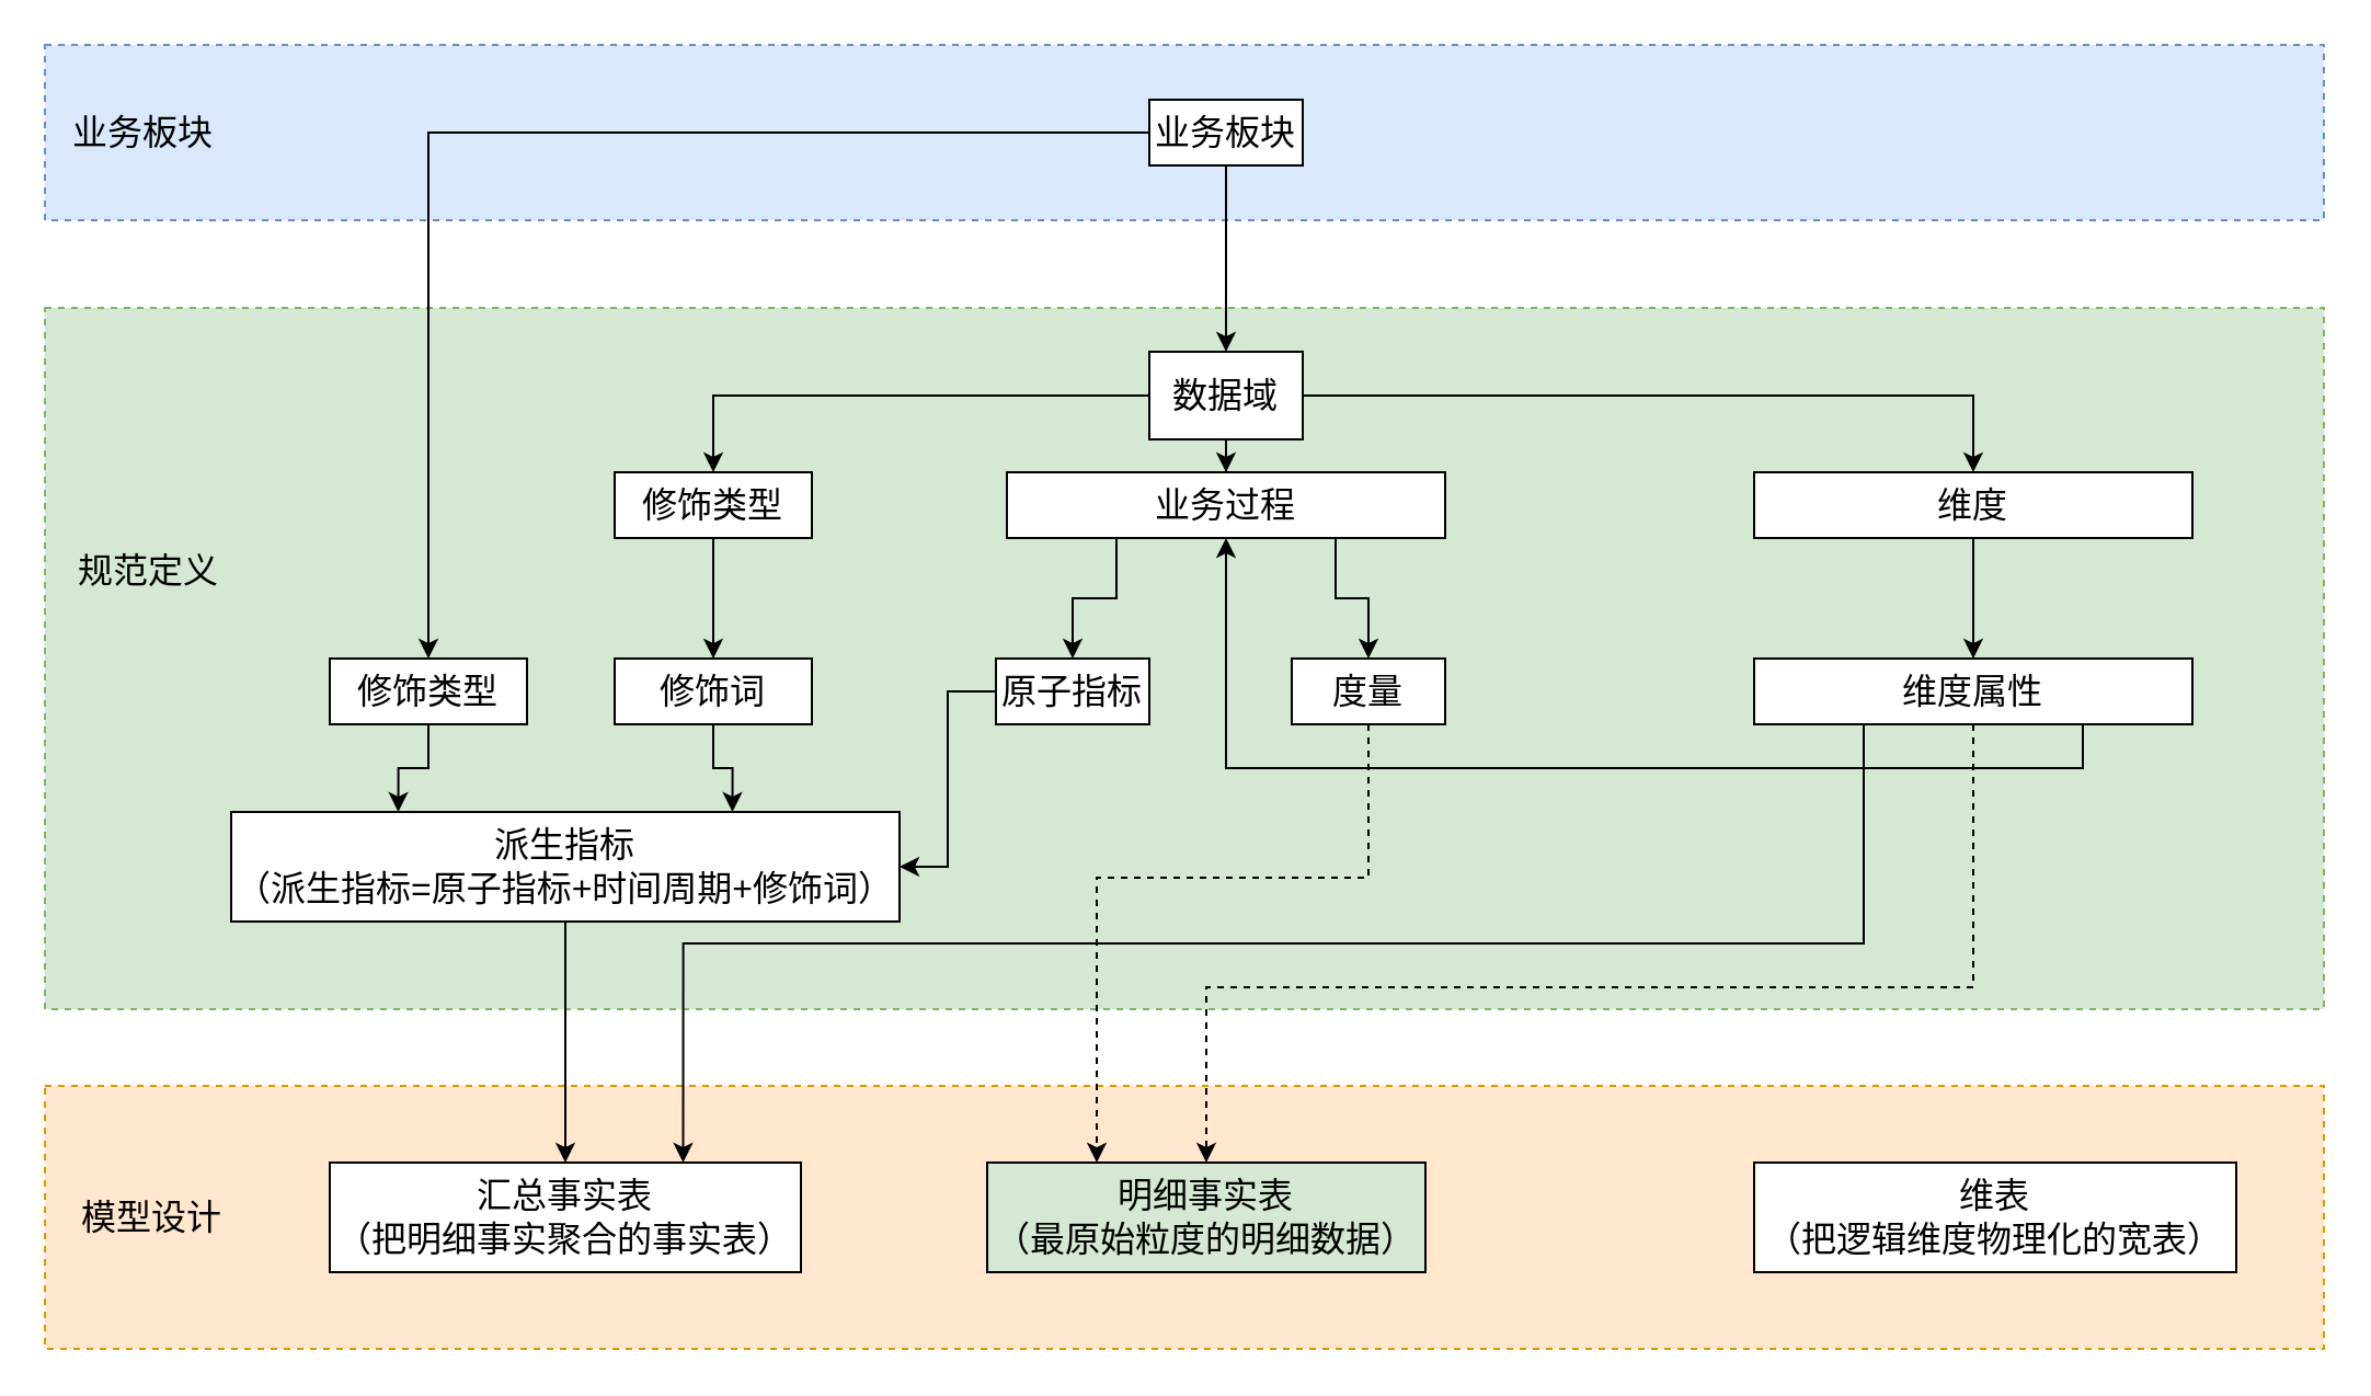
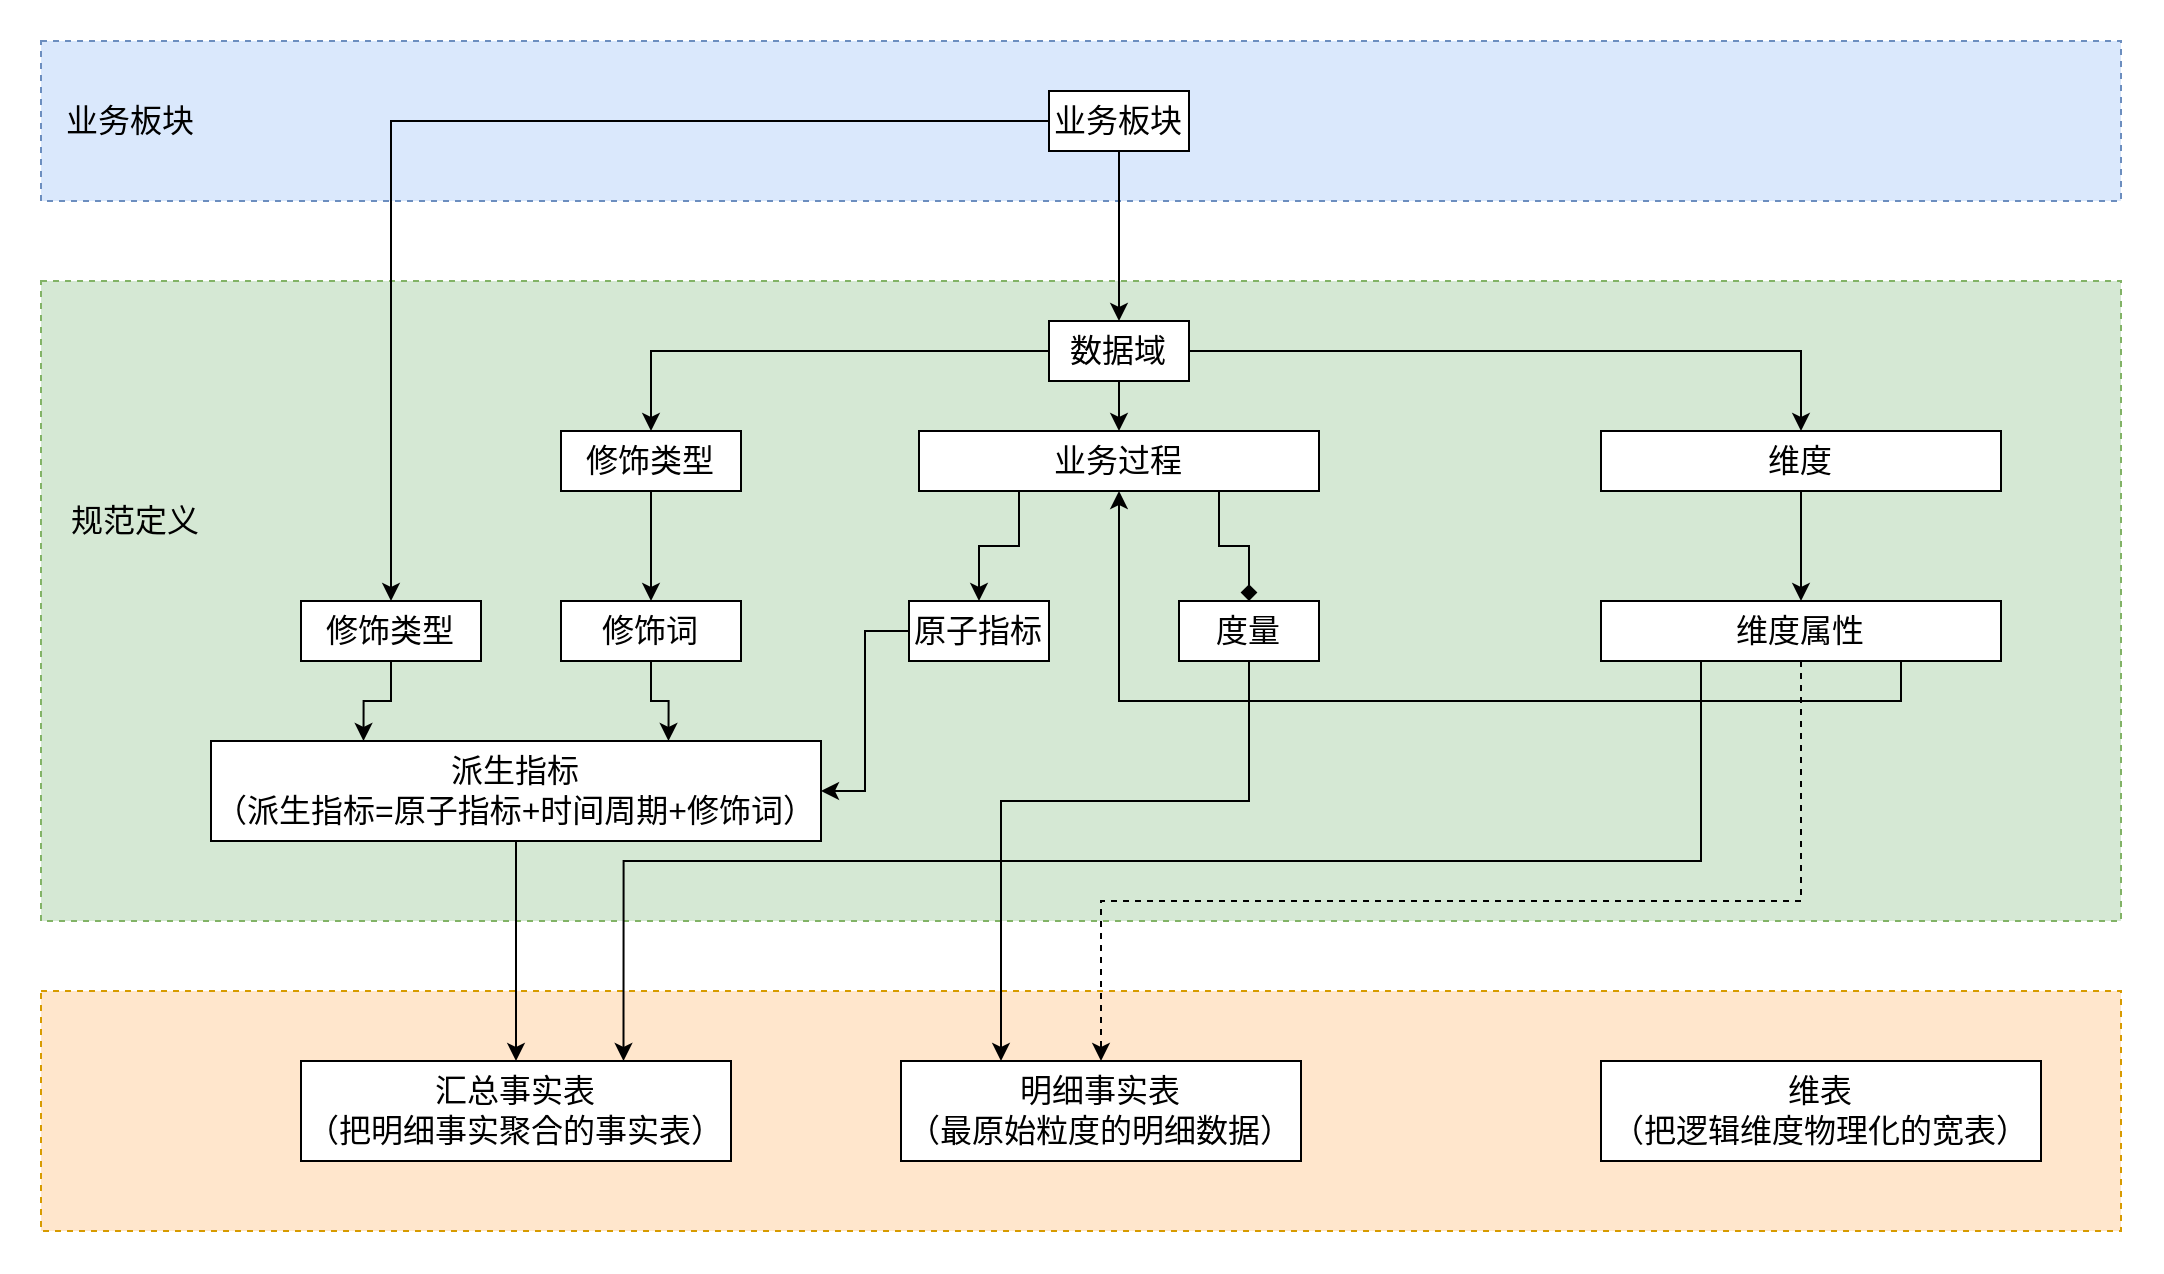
- <mxCell id="14" value="&lt;font style=&quot;font-size: 16px;&quot;&gt;数据域&lt;/font&gt;" style="rounded=0;whiteSpace=wrap;html=1;" vertex="1" parent="1"><mxGeometry x="524" y="160" width="70" height="40" as="geometry" /></mxCell>
+ <mxCell id="14" value="&lt;font style=&quot;font-size: 16px;&quot;&gt;数据域&lt;/font&gt;" style="rounded=0;whiteSpace=wrap;html=1;" vertex="1" parent="1"><mxGeometry x="524" y="160" width="70" height="30" as="geometry" /></mxCell>
- <mxCell id="16" style="edgeStyle=orthogonalEdgeStyle;rounded=0;orthogonalLoop=1;jettySize=auto;html=1;exitX=0.75;exitY=1;exitDx=0;exitDy=0;entryX=0.5;entryY=0;entryDx=0;entryDy=0;" edge="1" parent="1" source="17" target="19"><mxGeometry relative="1" as="geometry" /></mxCell>
+ <mxCell id="16" style="edgeStyle=orthogonalEdgeStyle;rounded=0;orthogonalLoop=1;jettySize=auto;html=1;exitX=0.75;exitY=1;exitDx=0;exitDy=0;entryX=0.5;entryY=0;entryDx=0;entryDy=0;endArrow=diamond;" edge="1" parent="1" source="17" target="19"><mxGeometry relative="1" as="geometry" /></mxCell>
- <mxCell id="18" style="edgeStyle=orthogonalEdgeStyle;rounded=0;orthogonalLoop=1;jettySize=auto;html=1;entryX=0.25;entryY=0;entryDx=0;entryDy=0;dashed=1;" edge="1" parent="1" source="19" target="36"><mxGeometry relative="1" as="geometry"><Array as="points"><mxPoint x="624" y="400" /><mxPoint x="500" y="400" /></Array></mxGeometry></mxCell>
+ <mxCell id="18" style="edgeStyle=orthogonalEdgeStyle;rounded=0;orthogonalLoop=1;jettySize=auto;html=1;entryX=0.25;entryY=0;entryDx=0;entryDy=0;" edge="1" parent="1" source="19" target="36"><mxGeometry relative="1" as="geometry"><Array as="points"><mxPoint x="624" y="400" /><mxPoint x="500" y="400" /></Array></mxGeometry></mxCell>
- <mxCell id="10" value="&lt;font style=&quot;font-size: 16px;&quot;&gt;模型设计&lt;/font&gt;" style="text;html=1;align=center;verticalAlign=middle;whiteSpace=wrap;rounded=0;" vertex="1" parent="1"><mxGeometry x="33" y="540" width="72" height="30" as="geometry" /></mxCell>
- <mxCell id="36" value="&lt;span style=&quot;font-size: 16px;&quot;&gt;明细事实表&lt;/span&gt;&lt;br&gt;&lt;div&gt;&lt;font style=&quot;font-size: 16px;&quot;&gt;（最原始粒度的明细数据）&lt;/font&gt;&lt;/div&gt;" style="rounded=0;whiteSpace=wrap;html=1;fillColor=#d5e8d4;" vertex="1" parent="1"><mxGeometry x="450" y="530" width="200" height="50" as="geometry" /></mxCell>
+ <mxCell id="36" value="&lt;span style=&quot;font-size: 16px;&quot;&gt;明细事实表&lt;/span&gt;&lt;br&gt;&lt;div&gt;&lt;font style=&quot;font-size: 16px;&quot;&gt;（最原始粒度的明细数据）&lt;/font&gt;&lt;/div&gt;" style="rounded=0;whiteSpace=wrap;html=1;" vertex="1" parent="1"><mxGeometry x="450" y="530" width="200" height="50" as="geometry" /></mxCell>
